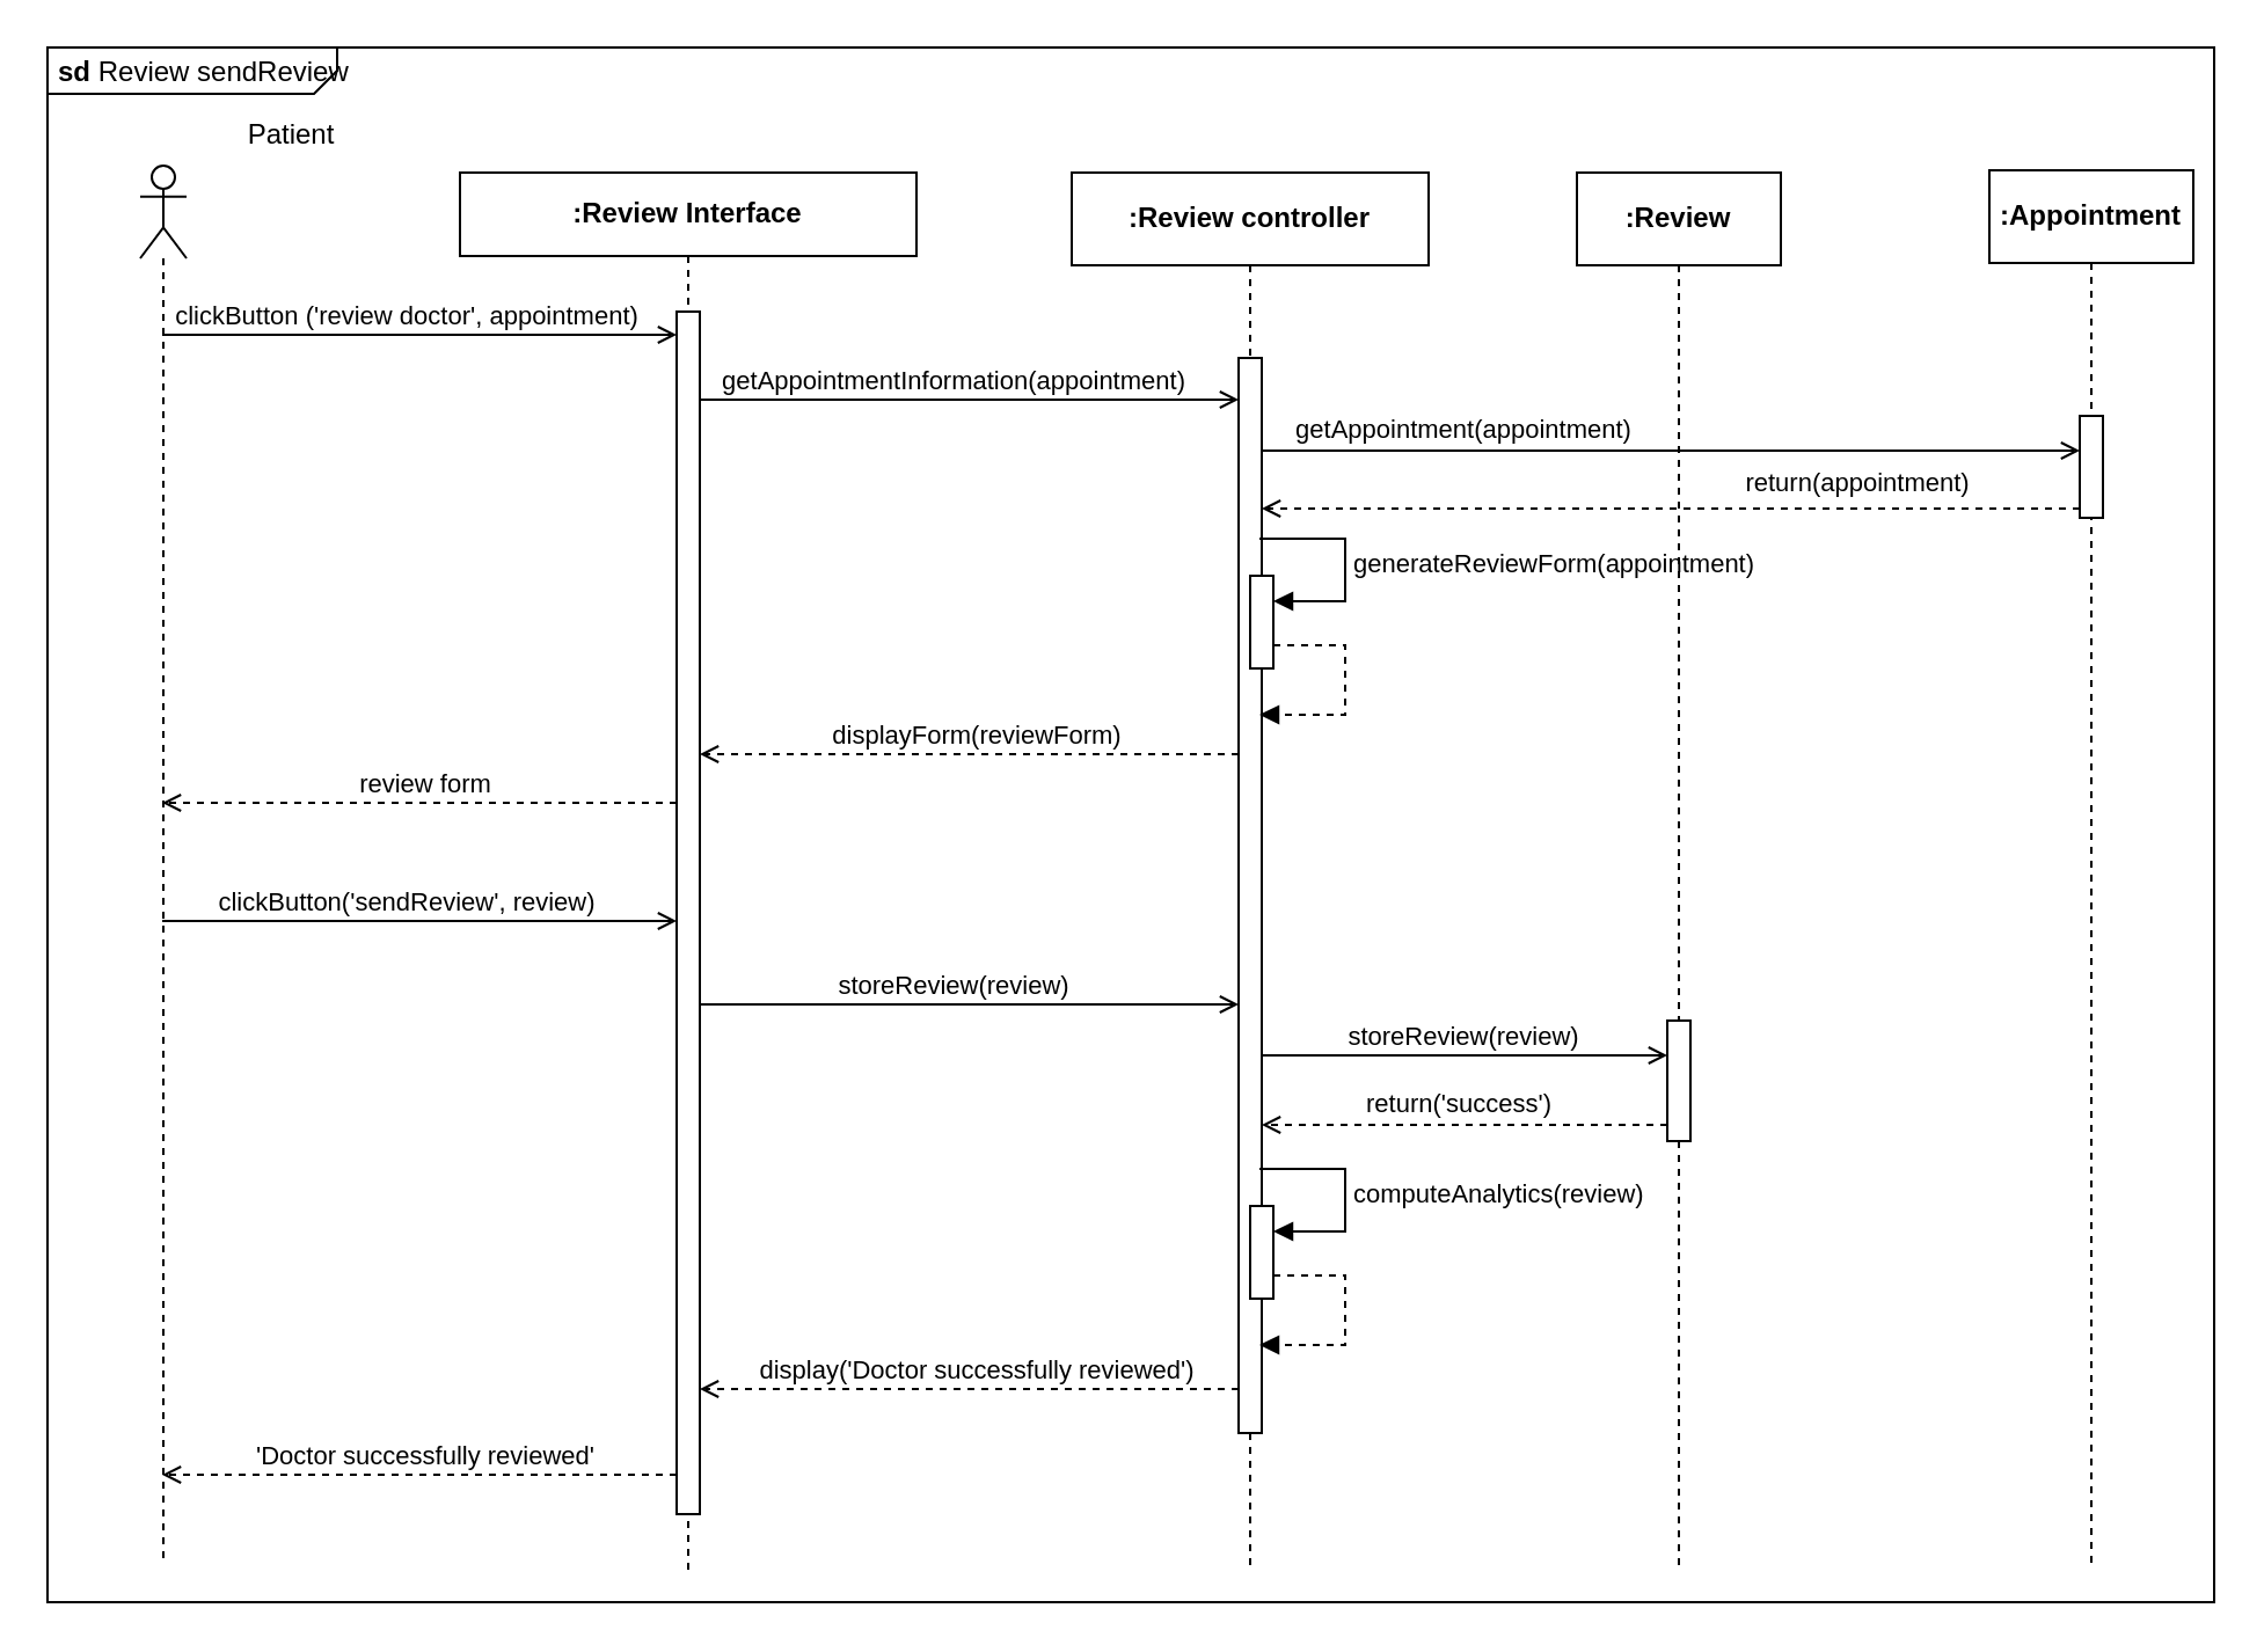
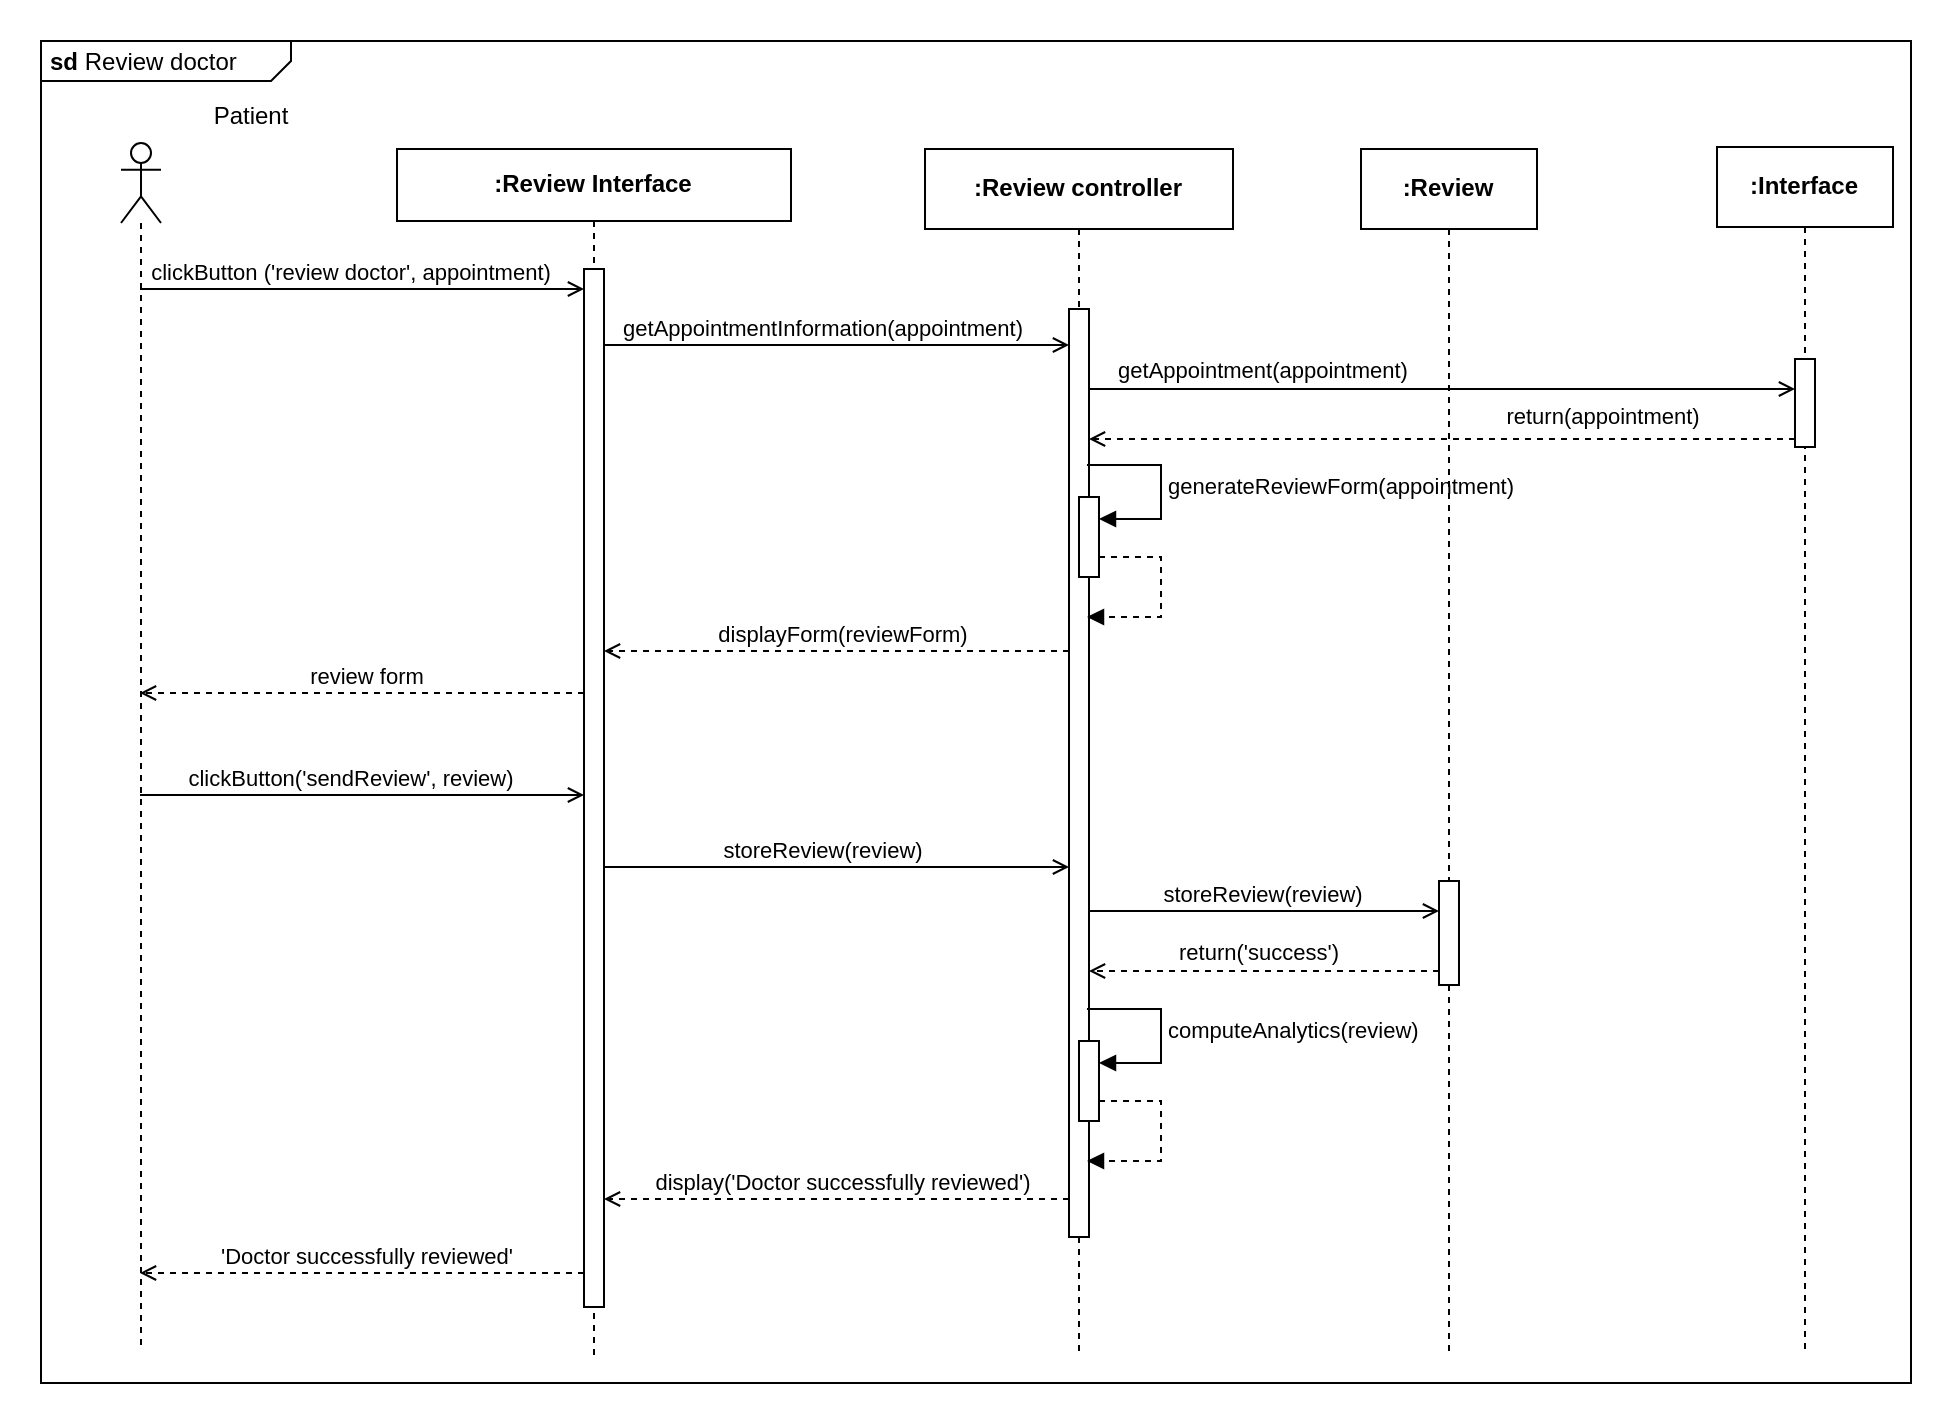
- <mxCell id="2" value="&lt;p style=&quot;margin:0px;margin-top:4px;margin-left:5px;text-align:left;&quot;&gt;&lt;b&gt;sd&lt;/b&gt;&amp;nbsp;Review sendReview&lt;/p&gt;" style="html=1;shape=mxgraph.sysml.package;overflow=fill;labelX=125.17;align=left;spacingLeft=5;verticalAlign=top;spacingTop=-3;" parent="1" vertex="1"><mxGeometry x="20" y="20" width="935" height="671" as="geometry" /></mxCell>
+ <mxCell id="2" value="&lt;p style=&quot;margin:0px;margin-top:4px;margin-left:5px;text-align:left;&quot;&gt;&lt;b&gt;sd&lt;/b&gt;&amp;nbsp;Review doctor&lt;/p&gt;" style="html=1;shape=mxgraph.sysml.package;overflow=fill;labelX=125.17;align=left;spacingLeft=5;verticalAlign=top;spacingTop=-3;" parent="1" vertex="1"><mxGeometry x="20" y="20" width="935" height="671" as="geometry" /></mxCell>
- <mxCell id="19" value="&lt;b&gt;:Appointment&lt;/b&gt;" style="shape=umlLifeline;perimeter=lifelinePerimeter;whiteSpace=wrap;html=1;container=1;dropTarget=0;collapsible=0;recursiveResize=0;outlineConnect=0;portConstraint=eastwest;newEdgeStyle={&quot;edgeStyle&quot;:&quot;elbowEdgeStyle&quot;,&quot;elbow&quot;:&quot;vertical&quot;,&quot;curved&quot;:0,&quot;rounded&quot;:0};" parent="1" vertex="1"><mxGeometry x="858" y="73" width="88" height="604" as="geometry" /></mxCell>
+ <mxCell id="19" value="&lt;b&gt;:Interface&lt;/b&gt;" style="shape=umlLifeline;perimeter=lifelinePerimeter;whiteSpace=wrap;html=1;container=1;dropTarget=0;collapsible=0;recursiveResize=0;outlineConnect=0;portConstraint=eastwest;newEdgeStyle={&quot;edgeStyle&quot;:&quot;elbowEdgeStyle&quot;,&quot;elbow&quot;:&quot;vertical&quot;,&quot;curved&quot;:0,&quot;rounded&quot;:0};" parent="1" vertex="1"><mxGeometry x="858" y="73" width="88" height="604" as="geometry" /></mxCell>
